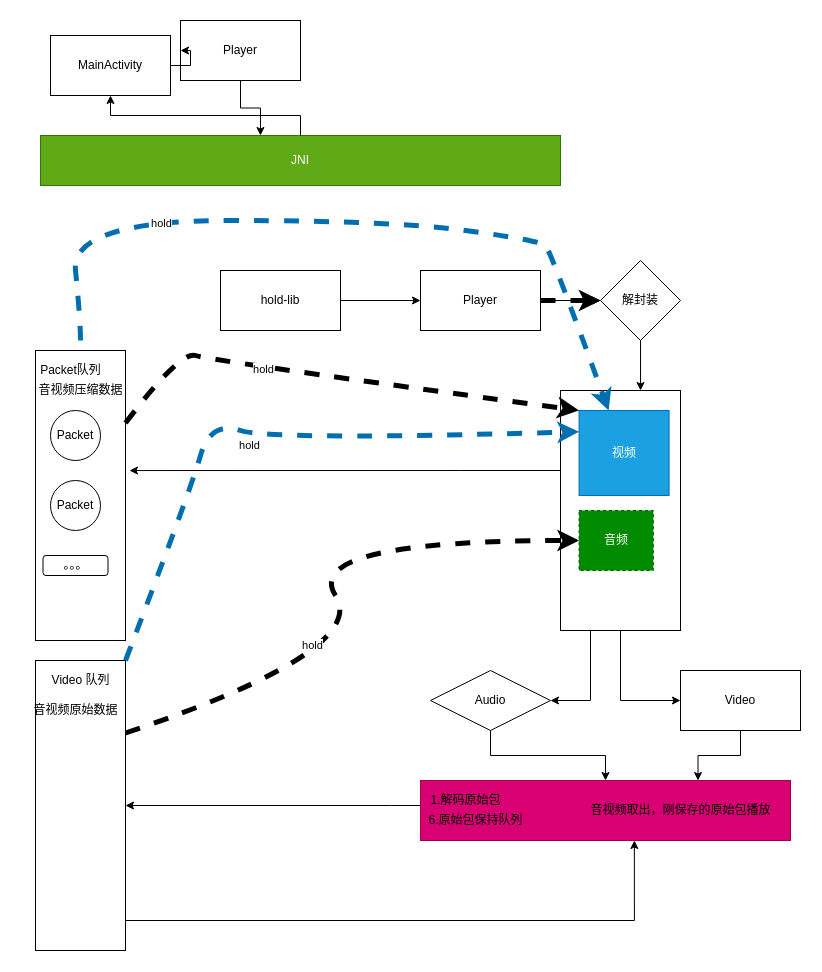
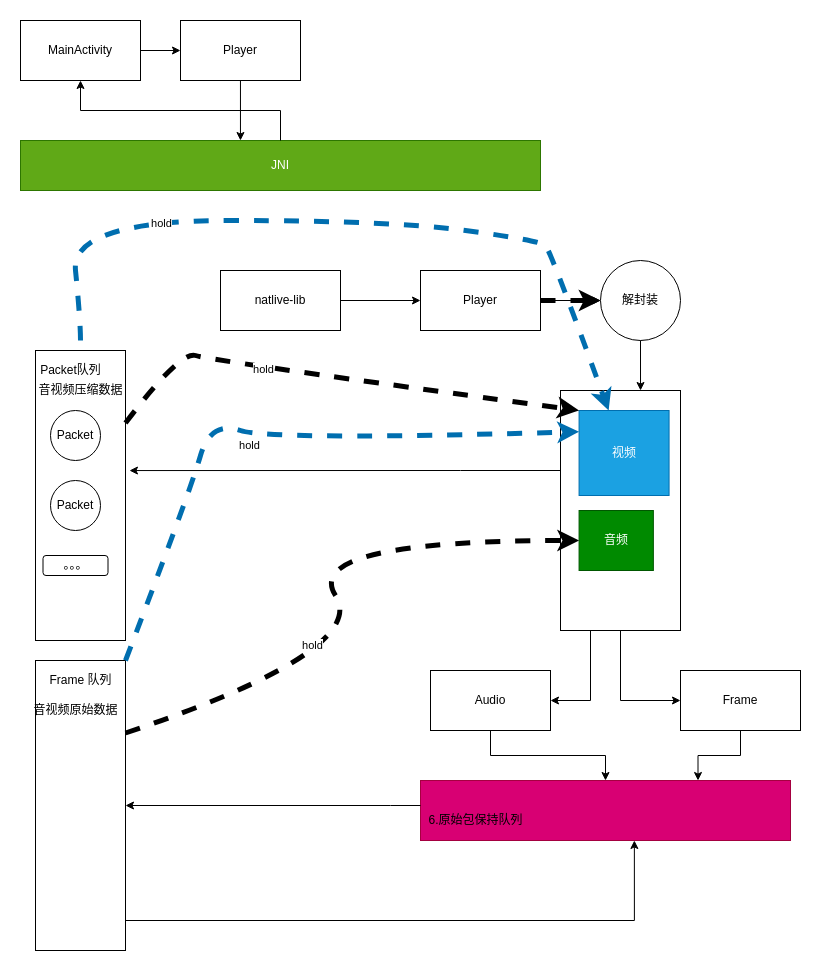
- <mxCell id="3" value="MainActivity" style="rounded=0;whiteSpace=wrap;html=1;" vertex="1" parent="2"><mxGeometry x="30" y="15" width="120" height="60" as="geometry" /></mxCell>
+ <mxCell id="3" value="MainActivity" style="rounded=0;whiteSpace=wrap;html=1;" vertex="1" parent="2"><mxGeometry width="120" height="60" as="geometry" /></mxCell>
- <mxCell id="6" value="JNI" style="rounded=0;whiteSpace=wrap;html=1;fillColor=#60a917;strokeColor=#2D7600;fontColor=#ffffff;" vertex="1" parent="2"><mxGeometry x="20" y="115" width="520" height="50" as="geometry" /></mxCell>
+ <mxCell id="6" value="JNI" style="rounded=0;whiteSpace=wrap;html=1;fillColor=#60a917;strokeColor=#2D7600;fontColor=#ffffff;" vertex="1" parent="2"><mxGeometry y="120" width="520" height="50" as="geometry" /></mxCell>
- <mxCell id="8" value="hold-lib" style="rounded=0;whiteSpace=wrap;html=1;" vertex="1" parent="2"><mxGeometry x="200" y="250" width="120" height="60" as="geometry" /></mxCell>
+ <mxCell id="8" value="natlive-lib" style="rounded=0;whiteSpace=wrap;html=1;" vertex="1" parent="2"><mxGeometry x="200" y="250" width="120" height="60" as="geometry" /></mxCell>
- <mxCell id="12" value="解封装" style="rhombus;whiteSpace=wrap;html=1;aspect=fixed;" vertex="1" parent="2"><mxGeometry x="580" y="240" width="80" height="80" as="geometry" /></mxCell>
+ <mxCell id="12" value="解封装" style="ellipse;whiteSpace=wrap;html=1;aspect=fixed;" vertex="1" parent="2"><mxGeometry x="580" y="240" width="80" height="80" as="geometry" /></mxCell>
- <mxCell id="18" value="音频" style="rounded=0;whiteSpace=wrap;html=1;fillColor=#008a00;strokeColor=#005700;fontColor=#ffffff;dashed=1;" vertex="1" parent="15"><mxGeometry x="18.571" y="120" width="74.286" height="60" as="geometry" /></mxCell>
+ <mxCell id="18" value="音频" style="rounded=0;whiteSpace=wrap;html=1;fillColor=#008a00;strokeColor=#005700;fontColor=#ffffff;" vertex="1" parent="15"><mxGeometry x="18.571" y="120" width="74.286" height="60" as="geometry" /></mxCell>
- <mxCell id="34" value="Video 队列" style="text;html=1;align=center;verticalAlign=middle;resizable=0;points=[];autosize=1;" vertex="1" parent="32"><mxGeometry x="15" y="10" width="80" height="20" as="geometry" /></mxCell>
+ <mxCell id="34" value="Frame 队列" style="text;html=1;align=center;verticalAlign=middle;resizable=0;points=[];autosize=1;" vertex="1" parent="32"><mxGeometry x="15" y="10" width="80" height="20" as="geometry" /></mxCell>
- <mxCell id="20" value="Audio" style="rhombus;whiteSpace=wrap;html=1;" vertex="1" parent="2"><mxGeometry x="410" y="650" width="120" height="60" as="geometry" /></mxCell>
+ <mxCell id="20" value="Audio" style="rounded=0;whiteSpace=wrap;html=1;" vertex="1" parent="2"><mxGeometry x="410" y="650" width="120" height="60" as="geometry" /></mxCell>
- <mxCell id="21" value="Video" style="rounded=0;whiteSpace=wrap;html=1;" vertex="1" parent="2"><mxGeometry x="660" y="650" width="120" height="60" as="geometry" /></mxCell>
+ <mxCell id="21" value="Frame" style="rounded=0;whiteSpace=wrap;html=1;" vertex="1" parent="2"><mxGeometry x="660" y="650" width="120" height="60" as="geometry" /></mxCell>
- <mxCell id="39" value="1.解码原始包" style="text;html=1;align=center;verticalAlign=middle;resizable=0;points=[];autosize=1;" vertex="1" parent="37"><mxGeometry y="10" width="90" height="20" as="geometry" /></mxCell>
- <mxCell id="41" value="音视频取出，刚保存的原始包播放" style="text;html=1;align=center;verticalAlign=middle;resizable=0;points=[];autosize=1;" vertex="1" parent="37"><mxGeometry x="160" y="20" width="200" height="20" as="geometry" /></mxCell>
